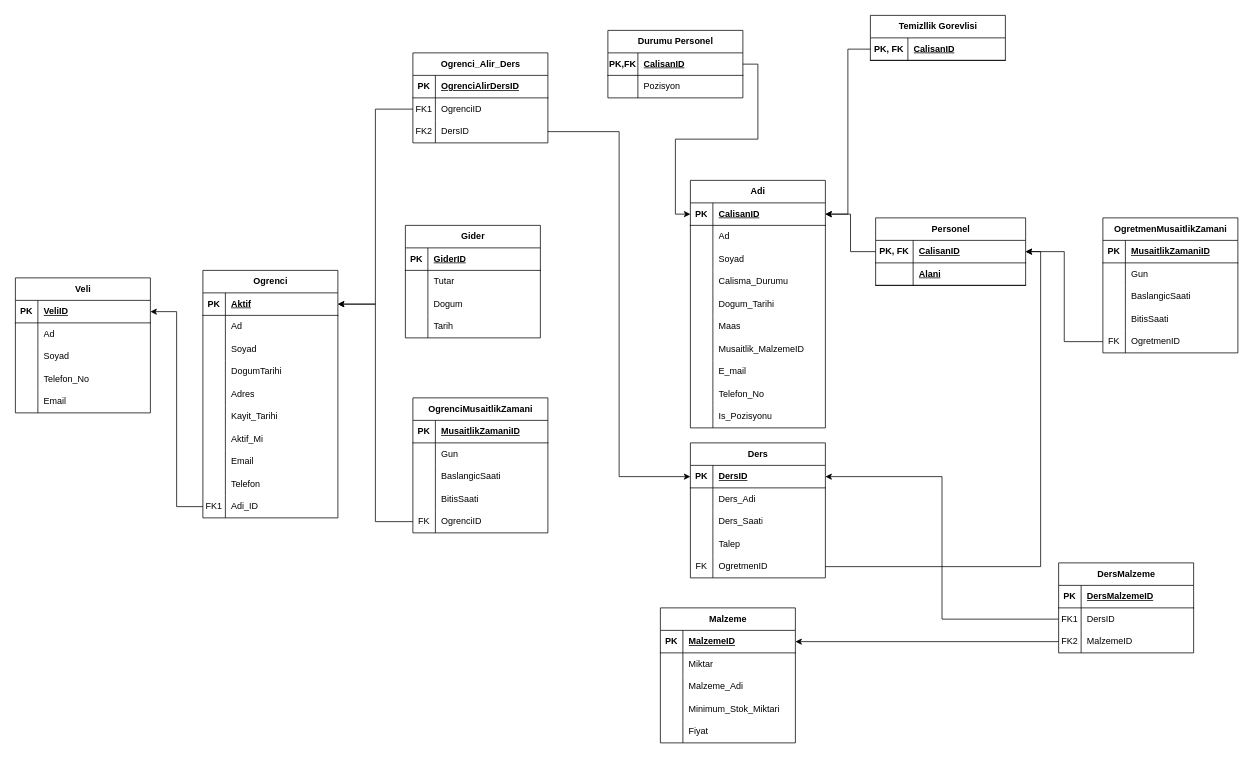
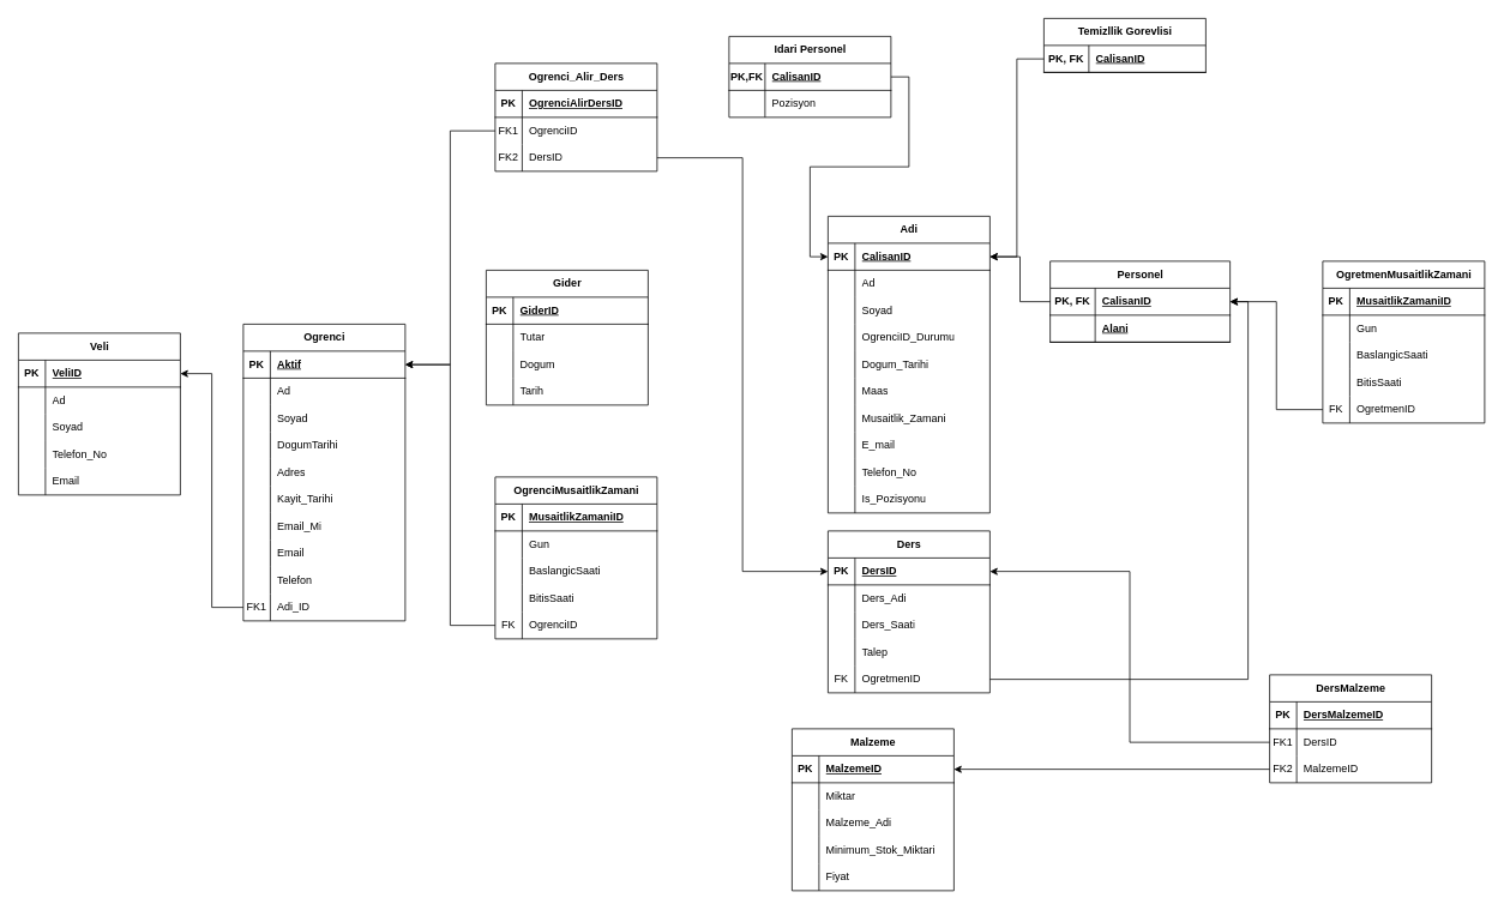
- <mxCell id="73" value="Durumu Personel" style="shape=table;startSize=30;container=1;collapsible=1;childLayout=tableLayout;fixedRows=1;rowLines=0;fontStyle=1;align=center;resizeLast=1;html=1;" parent="1" vertex="1"><mxGeometry x="810" y="40" width="180" height="90" as="geometry" /></mxCell>
+ <mxCell id="73" value="Idari Personel" style="shape=table;startSize=30;container=1;collapsible=1;childLayout=tableLayout;fixedRows=1;rowLines=0;fontStyle=1;align=center;resizeLast=1;html=1;" parent="1" vertex="1"><mxGeometry x="810" y="40" width="180" height="90" as="geometry" /></mxCell>
- <mxCell id="53" value="Calisma_Durumu" style="shape=partialRectangle;connectable=0;fillColor=none;top=0;left=0;bottom=0;right=0;align=left;spacingLeft=6;overflow=hidden;whiteSpace=wrap;html=1;" parent="51" vertex="1"><mxGeometry x="30" width="150" height="30" as="geometry"><mxRectangle width="150" height="30" as="alternateBounds" /></mxGeometry></mxCell>
+ <mxCell id="53" value="OgrenciID_Durumu" style="shape=partialRectangle;connectable=0;fillColor=none;top=0;left=0;bottom=0;right=0;align=left;spacingLeft=6;overflow=hidden;whiteSpace=wrap;html=1;" parent="51" vertex="1"><mxGeometry x="30" width="150" height="30" as="geometry"><mxRectangle width="150" height="30" as="alternateBounds" /></mxGeometry></mxCell>
- <mxCell id="62" value="Musaitlik_MalzemeID" style="shape=partialRectangle;connectable=0;fillColor=none;top=0;left=0;bottom=0;right=0;align=left;spacingLeft=6;overflow=hidden;whiteSpace=wrap;html=1;" parent="60" vertex="1"><mxGeometry x="30" width="150" height="30" as="geometry"><mxRectangle width="150" height="30" as="alternateBounds" /></mxGeometry></mxCell>
+ <mxCell id="62" value="Musaitlik_Zamani" style="shape=partialRectangle;connectable=0;fillColor=none;top=0;left=0;bottom=0;right=0;align=left;spacingLeft=6;overflow=hidden;whiteSpace=wrap;html=1;" parent="60" vertex="1"><mxGeometry x="30" width="150" height="30" as="geometry"><mxRectangle width="150" height="30" as="alternateBounds" /></mxGeometry></mxCell>
- <mxCell id="197" value="Aktif_Mi" style="shape=partialRectangle;connectable=0;fillColor=none;top=0;left=0;bottom=0;right=0;align=left;spacingLeft=6;overflow=hidden;whiteSpace=wrap;html=1;" parent="195" vertex="1"><mxGeometry x="30" width="150" height="30" as="geometry"><mxRectangle width="150" height="30" as="alternateBounds" /></mxGeometry></mxCell>
+ <mxCell id="197" value="Email_Mi" style="shape=partialRectangle;connectable=0;fillColor=none;top=0;left=0;bottom=0;right=0;align=left;spacingLeft=6;overflow=hidden;whiteSpace=wrap;html=1;" parent="195" vertex="1"><mxGeometry x="30" width="150" height="30" as="geometry"><mxRectangle width="150" height="30" as="alternateBounds" /></mxGeometry></mxCell>
